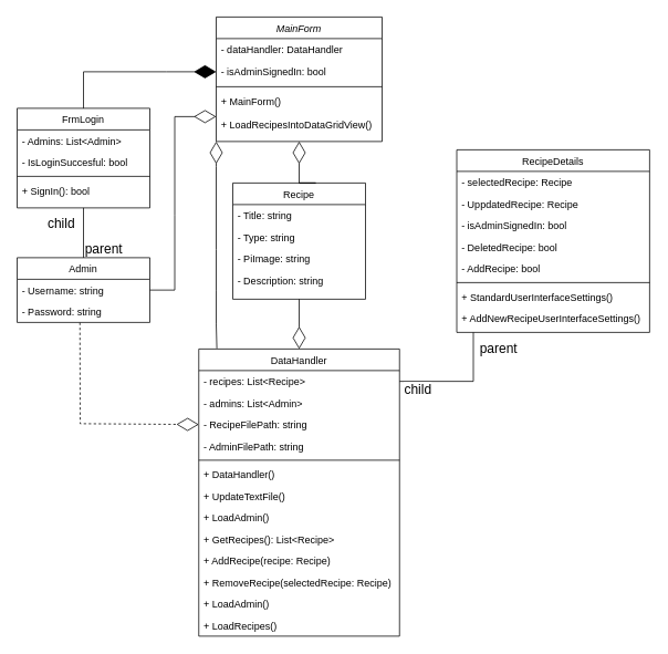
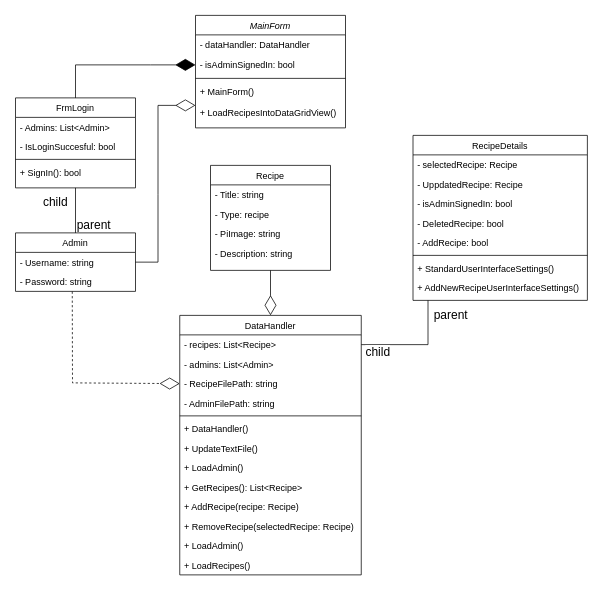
- <mxCell id="46" value="" style="endArrow=diamondThin;endFill=0;endSize=24;html=1;rounded=0;fontSize=12;exitX=0.5;exitY=0;exitDx=0;exitDy=0;entryX=0.5;entryY=1;entryDx=0;entryDy=0;" parent="1" source="8" target="2" edge="1"><mxGeometry width="160" relative="1" as="geometry"><mxPoint x="370" y="220" as="sourcePoint" /><mxPoint x="260" y="106" as="targetPoint" /><Array as="points"><mxPoint x="380" y="220" /><mxPoint x="360" y="220" /></Array></mxGeometry></mxCell>
- <mxCell id="10" value="- Type: string" style="text;align=left;verticalAlign=top;spacingLeft=4;spacingRight=4;overflow=hidden;rotatable=0;points=[[0,0.5],[1,0.5]];portConstraint=eastwest;rounded=0;shadow=0;html=0;labelBackgroundColor=none;" parent="8" vertex="1"><mxGeometry y="52" width="160" height="26" as="geometry" /></mxCell>
+ <mxCell id="10" value="- Type: recipe" style="text;align=left;verticalAlign=top;spacingLeft=4;spacingRight=4;overflow=hidden;rotatable=0;points=[[0,0.5],[1,0.5]];portConstraint=eastwest;rounded=0;shadow=0;html=0;labelBackgroundColor=none;" parent="8" vertex="1"><mxGeometry y="52" width="160" height="26" as="geometry" /></mxCell>
- <mxCell id="45" value="" style="endArrow=diamondThin;endFill=0;endSize=24;html=1;rounded=0;fontSize=12;entryX=0;entryY=1;entryDx=0;entryDy=0;exitX=0.09;exitY=-0.002;exitDx=0;exitDy=0;exitPerimeter=0;" parent="1" source="31" target="2" edge="1"><mxGeometry width="160" relative="1" as="geometry"><mxPoint x="330" y="450" as="sourcePoint" /><mxPoint x="490" y="450" as="targetPoint" /><Array as="points"><mxPoint x="260" y="390" /><mxPoint x="260" y="350" /><mxPoint x="260" y="300" /><mxPoint x="260" y="200" /></Array></mxGeometry></mxCell>
